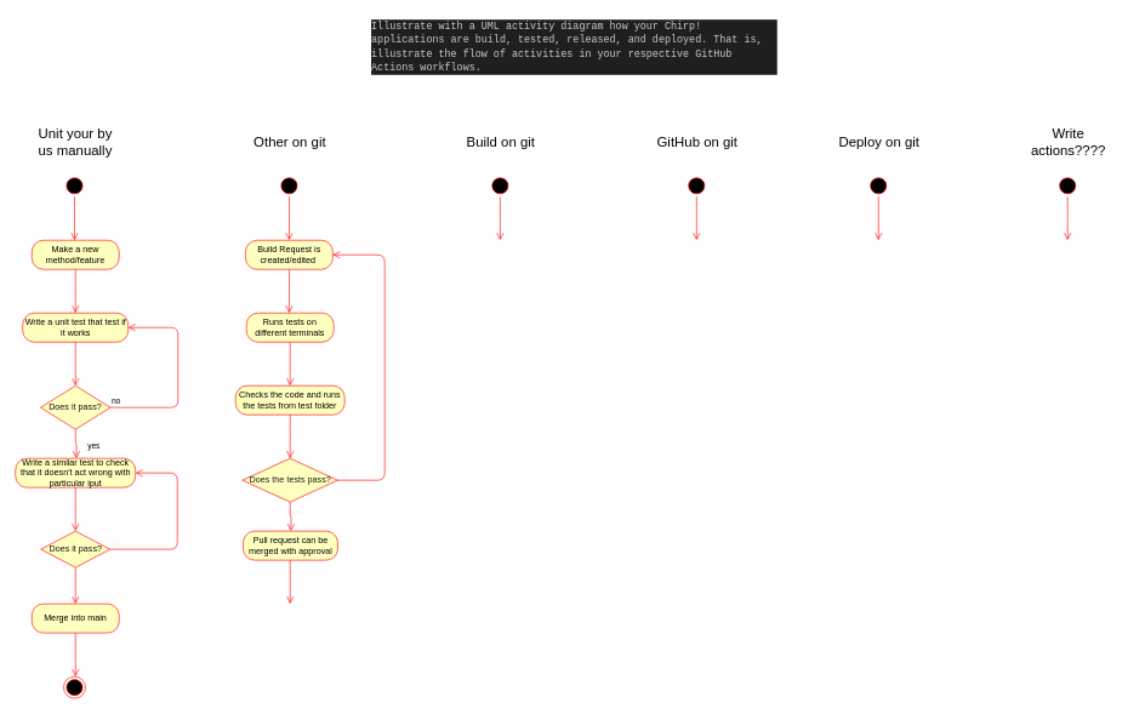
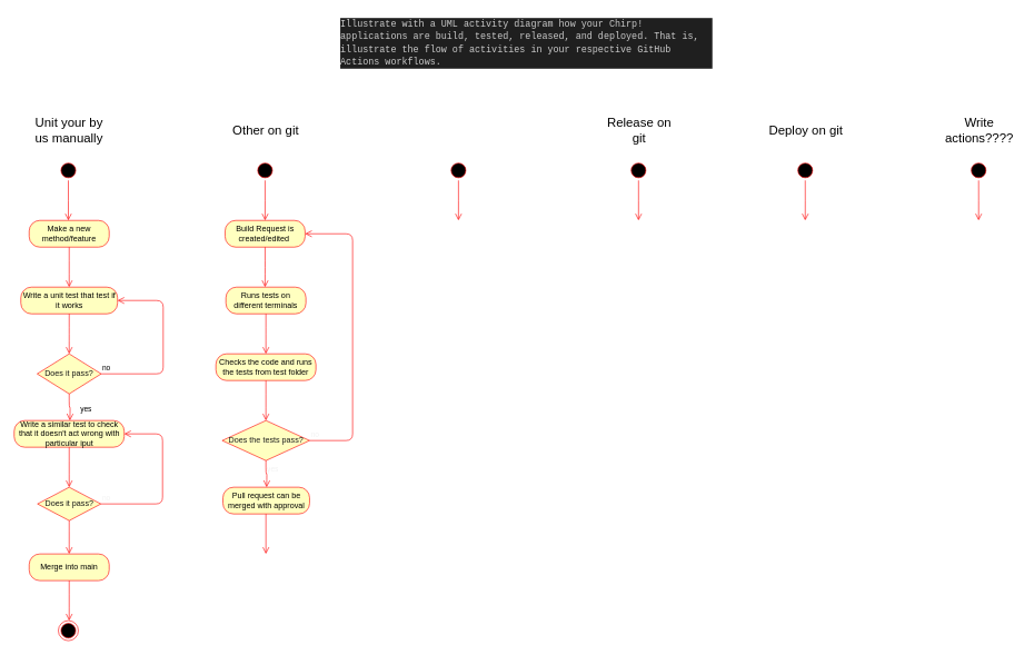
- <mxCell id="26" value="&lt;span style=&quot;font-size: 19px;&quot;&gt;Build on git&lt;/span&gt;" style="text;html=1;strokeColor=none;fillColor=none;align=center;verticalAlign=middle;whiteSpace=wrap;rounded=0;" vertex="1" parent="1"><mxGeometry x="628" y="180" width="120" height="30" as="geometry" /></mxCell>
- <mxCell id="29" value="&lt;span style=&quot;font-size: 19px;&quot;&gt;GitHub on git&lt;/span&gt;" style="text;html=1;strokeColor=none;fillColor=none;align=center;verticalAlign=middle;whiteSpace=wrap;rounded=0;" vertex="1" parent="1"><mxGeometry x="898" y="180" width="120" height="30" as="geometry" /></mxCell>
+ <mxCell id="29" value="&lt;span style=&quot;font-size: 19px;&quot;&gt;Release on git&lt;/span&gt;" style="text;html=1;strokeColor=none;fillColor=none;align=center;verticalAlign=middle;whiteSpace=wrap;rounded=0;" vertex="1" parent="1"><mxGeometry x="898" y="180" width="120" height="30" as="geometry" /></mxCell>
